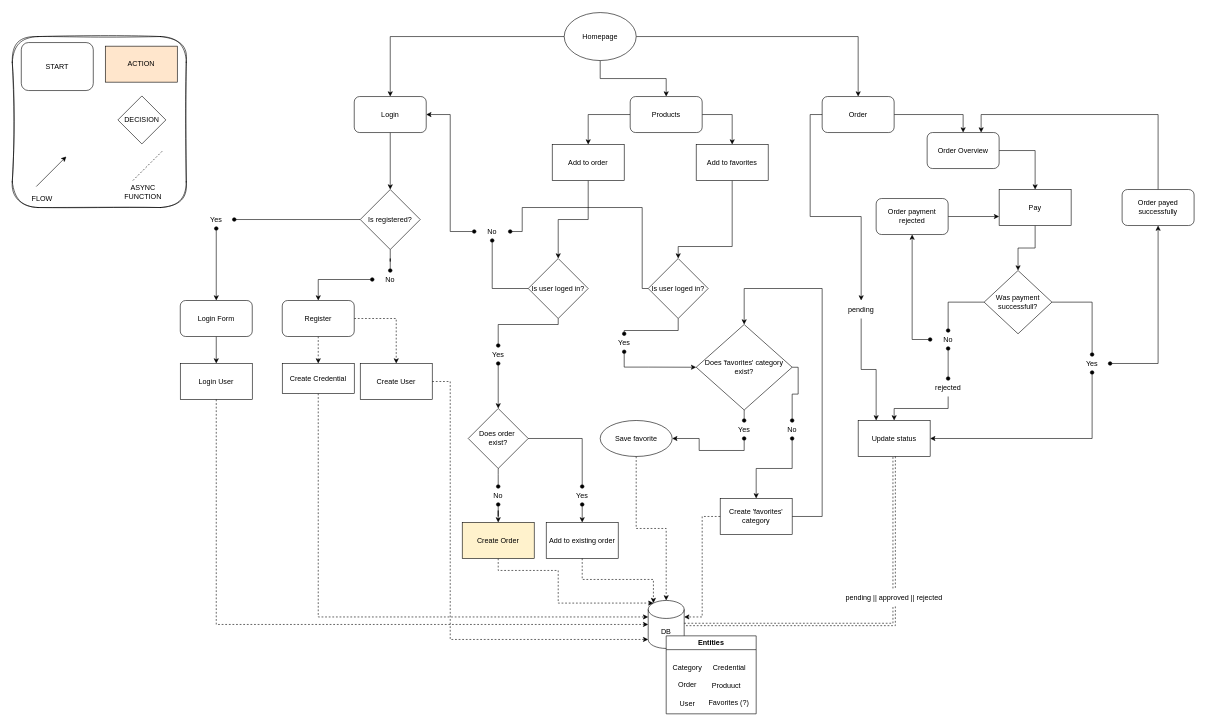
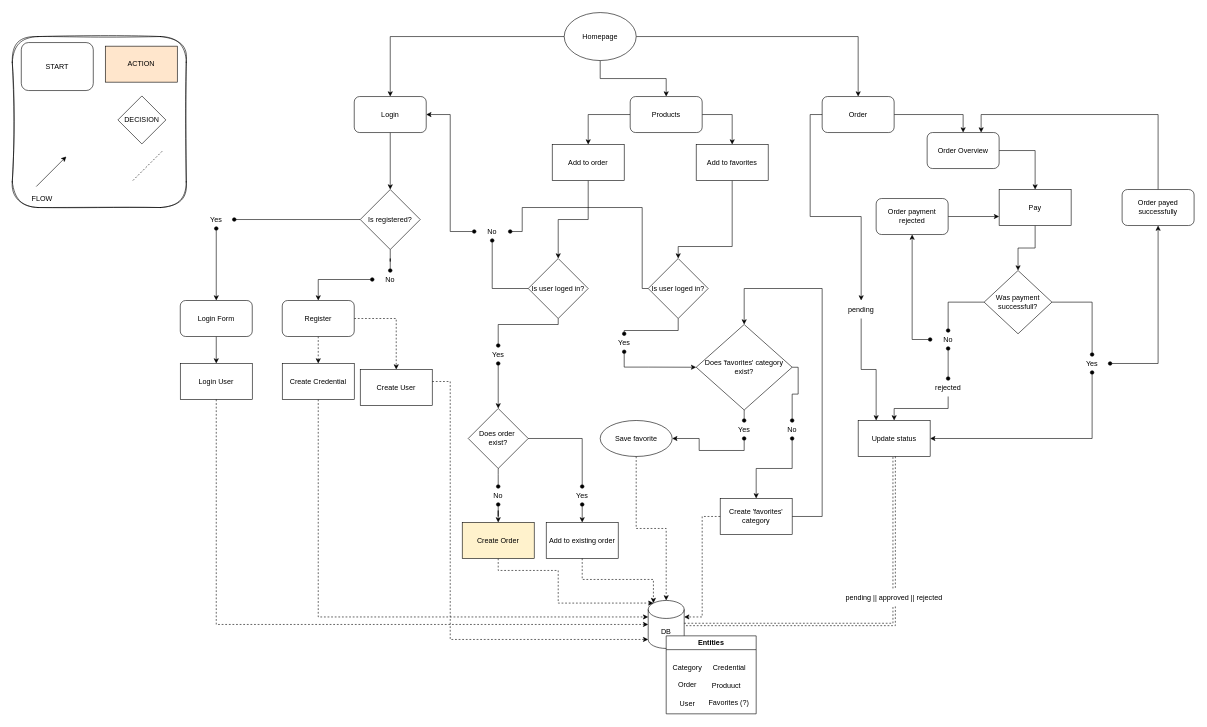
- <mxCell id="99" value="ASYNC FUNCTION" style="text;html=1;align=center;verticalAlign=middle;whiteSpace=wrap;rounded=0;" vertex="1" parent="92"><mxGeometry x="188" y="245" width="60" height="30" as="geometry" /></mxCell>
- <mxCell id="33" value="Create Credential" style="rounded=0;whiteSpace=wrap;html=1;" vertex="1" parent="1"><mxGeometry x="470" y="605" width="120" height="50" as="geometry" /></mxCell>
+ <mxCell id="33" value="Create Credential" style="rounded=0;whiteSpace=wrap;html=1;" vertex="1" parent="1"><mxGeometry x="470" y="605" width="120" height="60" as="geometry" /></mxCell>
- <mxCell id="46" value="Create User" style="rounded=0;whiteSpace=wrap;html=1;" vertex="1" parent="1"><mxGeometry x="600" y="605" width="120" height="60" as="geometry" /></mxCell>
+ <mxCell id="46" value="Create User" style="rounded=0;whiteSpace=wrap;html=1;" vertex="1" parent="1"><mxGeometry x="600" y="615" width="120" height="60" as="geometry" /></mxCell>
